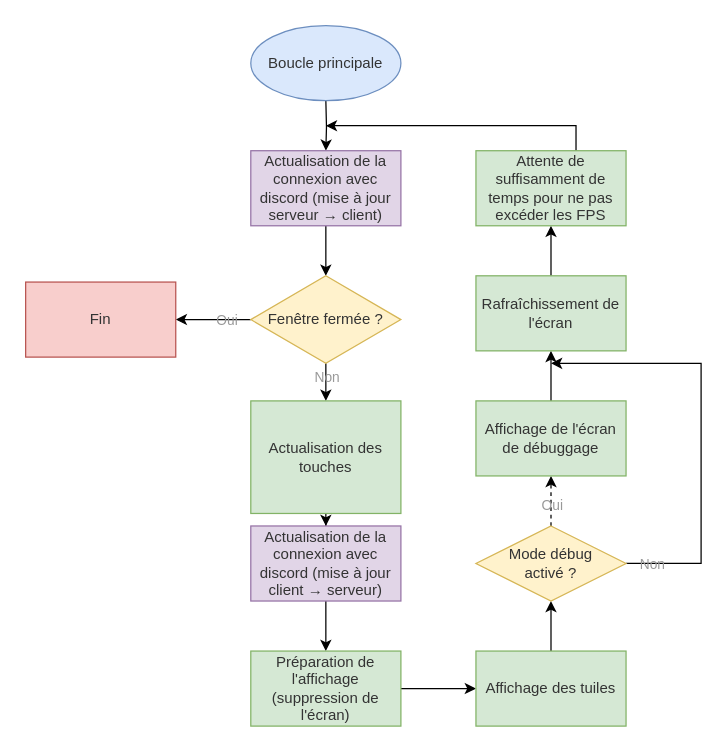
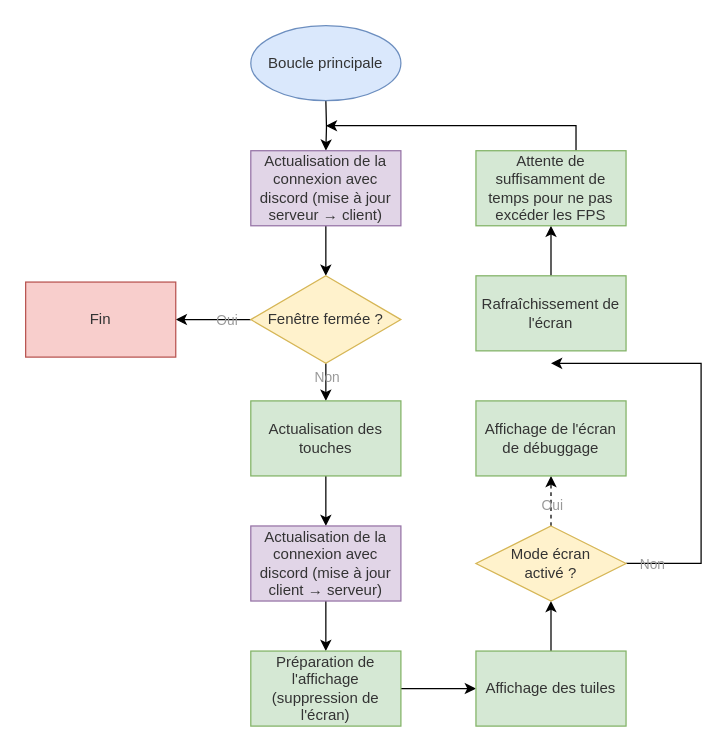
- <mxCell id="25" style="edgeStyle=orthogonalEdgeStyle;rounded=0;orthogonalLoop=1;jettySize=auto;html=1;entryX=0.5;entryY=1;entryDx=0;entryDy=0;fontColor=#333333;" parent="1" source="26" target="28" edge="1"><mxGeometry relative="1" as="geometry" /></mxCell>
- <mxCell id="13" value="Actualisation des touches" style="rounded=0;whiteSpace=wrap;html=1;fillColor=#d5e8d4;strokeColor=#82b366;fontColor=#333333;" parent="1" vertex="1"><mxGeometry x="200" y="320" width="120" height="90" as="geometry" /></mxCell>
+ <mxCell id="13" value="Actualisation des touches" style="rounded=0;whiteSpace=wrap;html=1;fillColor=#d5e8d4;strokeColor=#82b366;fontColor=#333333;" parent="1" vertex="1"><mxGeometry x="200" y="320" width="120" height="60" as="geometry" /></mxCell>
- <mxCell id="24" value="Mode débug&lt;br&gt;activé ?" style="rhombus;whiteSpace=wrap;html=1;rounded=0;fillColor=#fff2cc;strokeColor=#d6b656;fontColor=#333333;" parent="1" vertex="1"><mxGeometry x="380" y="420" width="120" height="60" as="geometry" /></mxCell>
+ <mxCell id="24" value="Mode écran&lt;br&gt;activé ?" style="rhombus;whiteSpace=wrap;html=1;rounded=0;fillColor=#fff2cc;strokeColor=#d6b656;fontColor=#333333;" parent="1" vertex="1"><mxGeometry x="380" y="420" width="120" height="60" as="geometry" /></mxCell>
